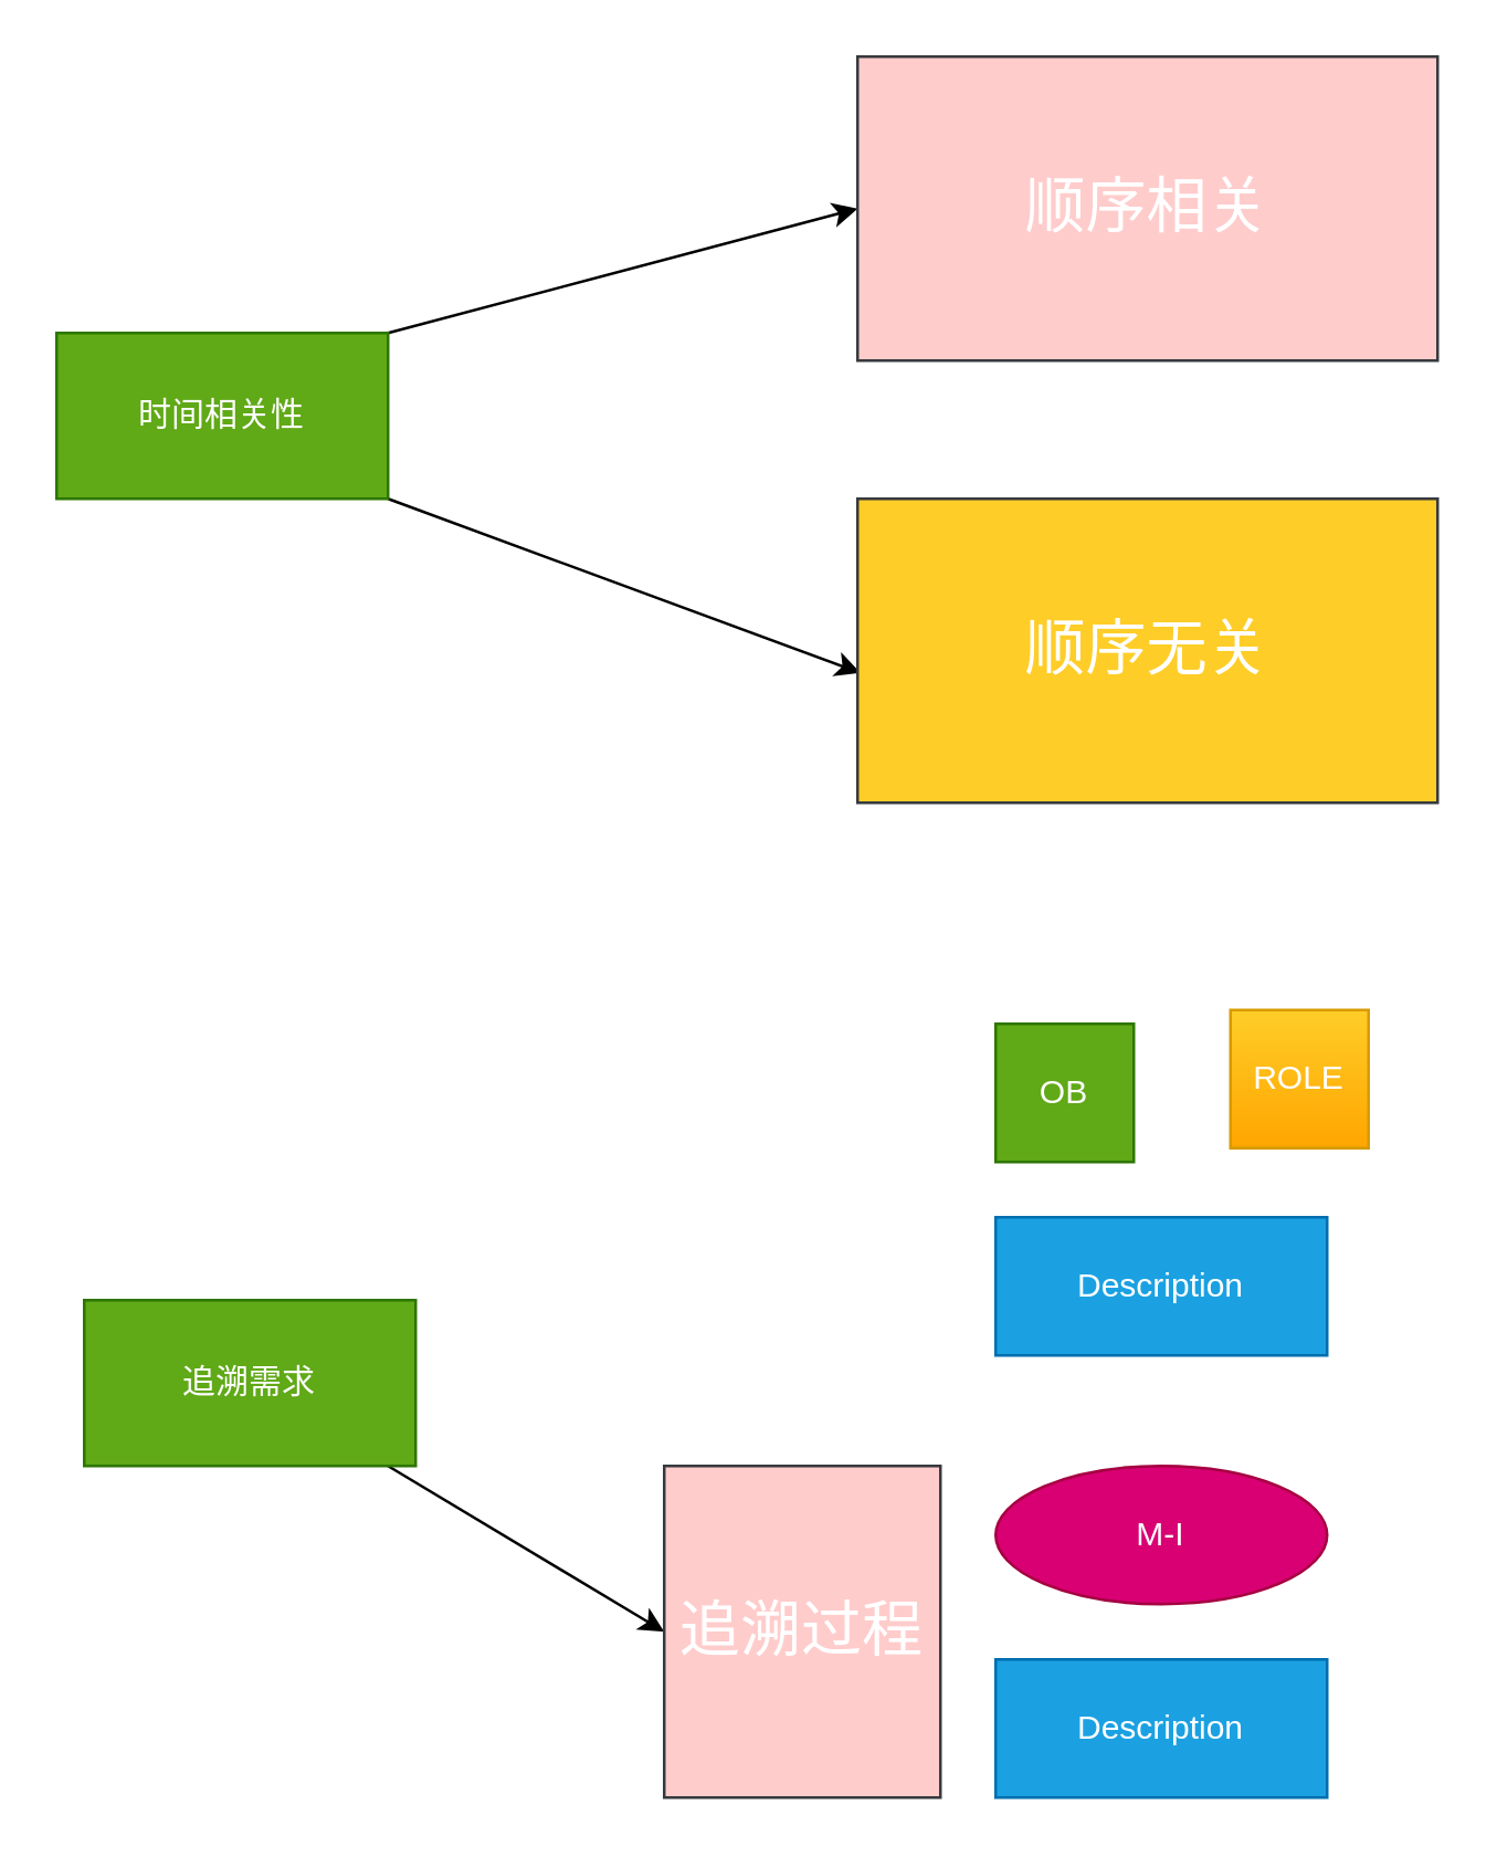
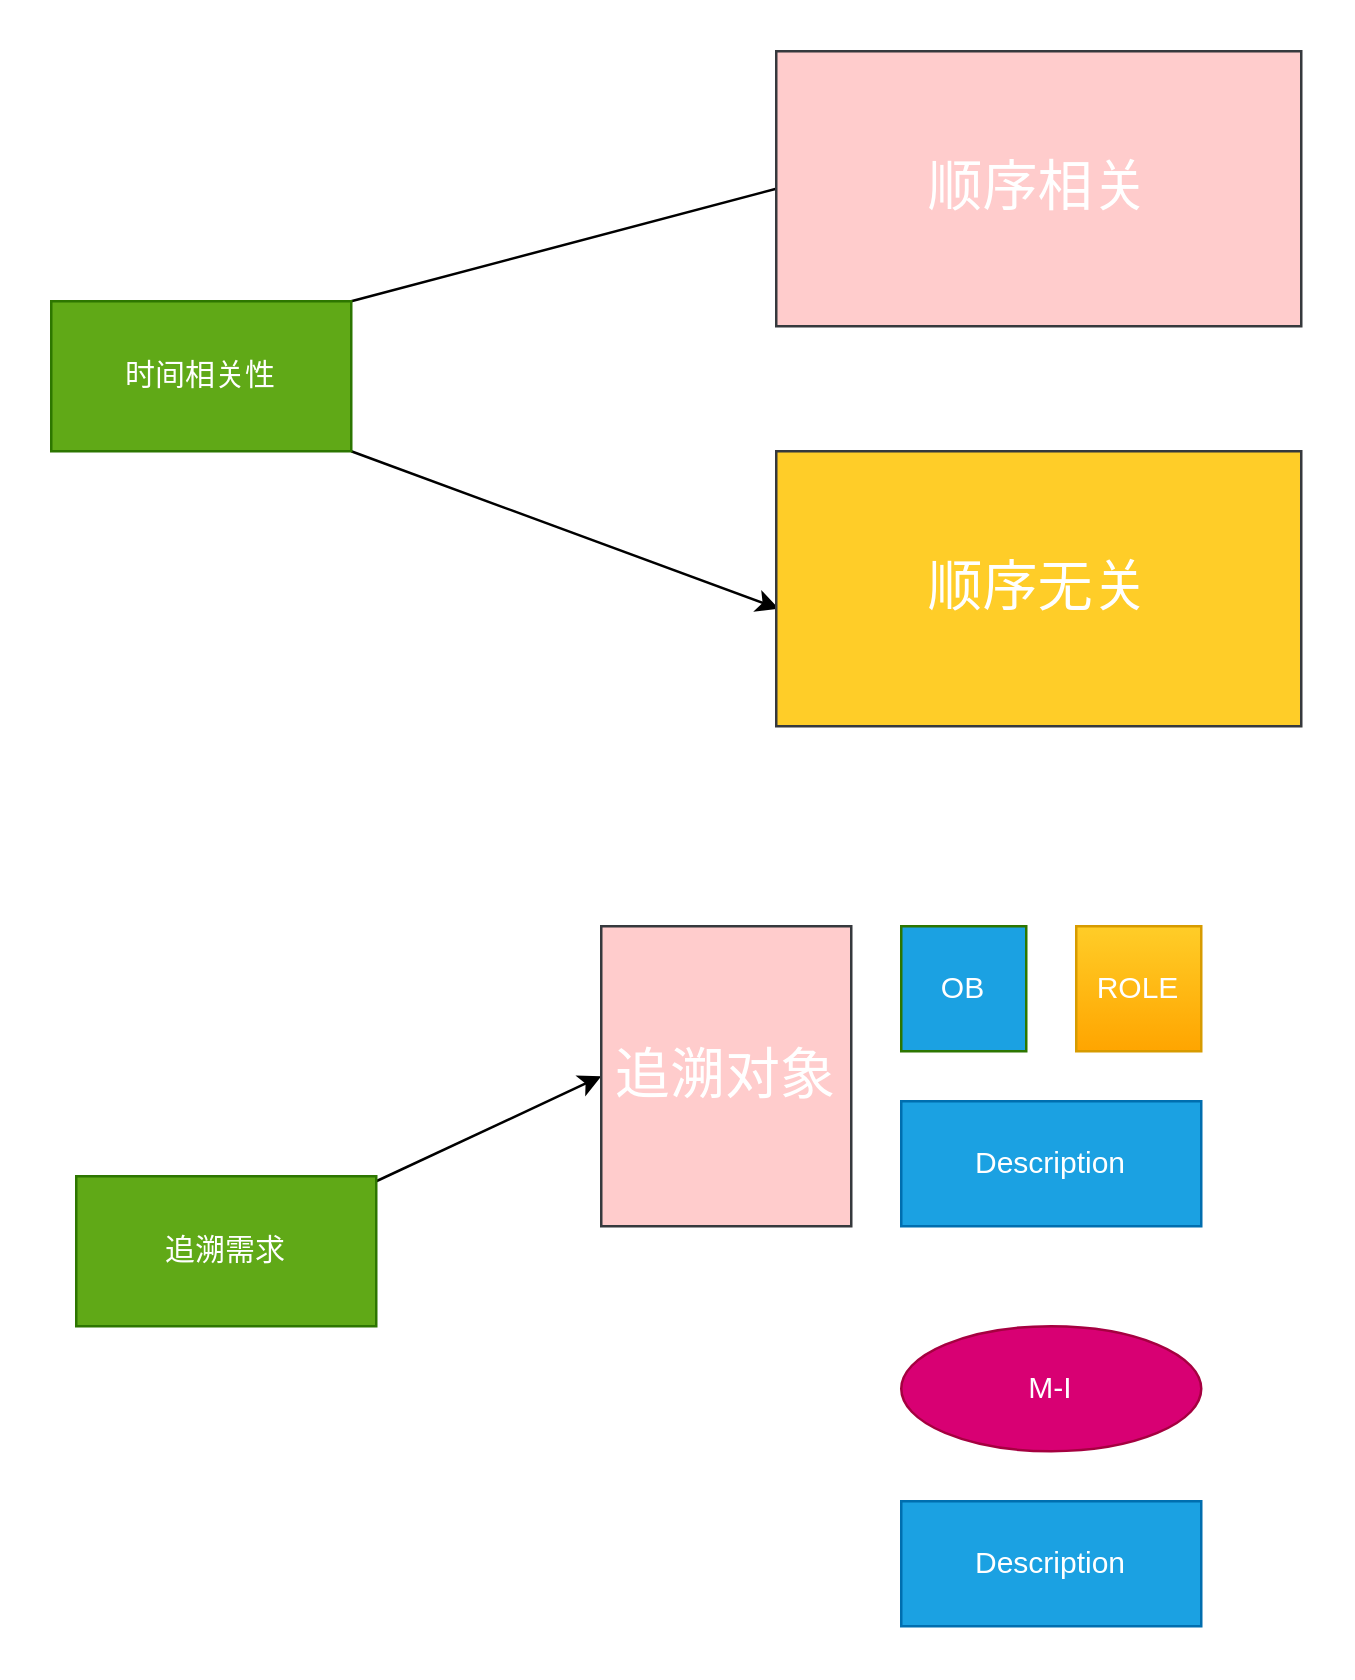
- <mxCell id="2" style="rounded=0;orthogonalLoop=1;jettySize=auto;html=1;fontSize=22;fontColor=#FFFFFF;entryX=0;entryY=0.5;entryDx=0;entryDy=0;entryPerimeter=0;exitX=1;exitY=0;exitDx=0;exitDy=0;" edge="1" parent="1" source="4" target="8"><mxGeometry relative="1" as="geometry" /></mxCell>
+ <mxCell id="2" style="rounded=0;orthogonalLoop=1;jettySize=auto;html=1;fontSize=22;fontColor=#FFFFFF;entryX=0;entryY=0.5;entryDx=0;entryDy=0;entryPerimeter=0;exitX=1;exitY=0;exitDx=0;exitDy=0;endArrow=none;" edge="1" parent="1" source="4" target="8"><mxGeometry relative="1" as="geometry" /></mxCell>
- <mxCell id="12" value="ROLE" style="rounded=0;whiteSpace=wrap;html=1;fillColor=#ffcd28;strokeColor=#d79b00;gradientColor=#ffa500;fontColor=#FFFFFF;" vertex="1" parent="1"><mxGeometry x="445" y="365" width="50" height="50" as="geometry" /></mxCell>
+ <mxCell id="12" value="ROLE" style="rounded=0;whiteSpace=wrap;html=1;fillColor=#ffcd28;strokeColor=#d79b00;gradientColor=#ffa500;fontColor=#FFFFFF;" vertex="1" parent="1"><mxGeometry x="430" y="370" width="50" height="50" as="geometry" /></mxCell>
- <mxCell id="11" value="OB" style="rounded=0;whiteSpace=wrap;html=1;fillColor=#60a917;strokeColor=#2D7600;fontColor=#ffffff;" vertex="1" parent="1"><mxGeometry x="360" y="370" width="50" height="50" as="geometry" /></mxCell>
+ <mxCell id="11" value="OB" style="rounded=0;whiteSpace=wrap;html=1;fillColor=#1ba1e2;strokeColor=#2D7600;fontColor=#ffffff;" vertex="1" parent="1"><mxGeometry x="360" y="370" width="50" height="50" as="geometry" /></mxCell>
+ <mxCell id="10" value="追溯对象" style="rounded=0;whiteSpace=wrap;html=1;fillColor=#ffcccc;strokeColor=#36393d;fontColor=#FFFFFF;fontSize=22;" vertex="1" parent="1"><mxGeometry x="240" y="370" width="100" height="120" as="geometry" /></mxCell>
+ <mxCell id="5" style="edgeStyle=none;rounded=0;orthogonalLoop=1;jettySize=auto;html=1;entryX=0;entryY=0.5;entryDx=0;entryDy=0;fontSize=22;fontColor=#FFFFFF;" edge="1" parent="1" source="7" target="10"><mxGeometry relative="1" as="geometry" /></mxCell>
- <mxCell id="6" style="edgeStyle=none;rounded=0;orthogonalLoop=1;jettySize=auto;html=1;entryX=0;entryY=0.5;entryDx=0;entryDy=0;fontSize=22;fontColor=#FFFFFF;" edge="1" parent="1" source="7" target="14"><mxGeometry relative="1" as="geometry" /></mxCell>
- <mxCell id="14" value="追溯过程" style="rounded=0;whiteSpace=wrap;html=1;fillColor=#ffcccc;strokeColor=#36393d;fontColor=#FFFFFF;fontSize=22;" vertex="1" parent="1"><mxGeometry x="240" y="530" width="100" height="120" as="geometry" /></mxCell>
